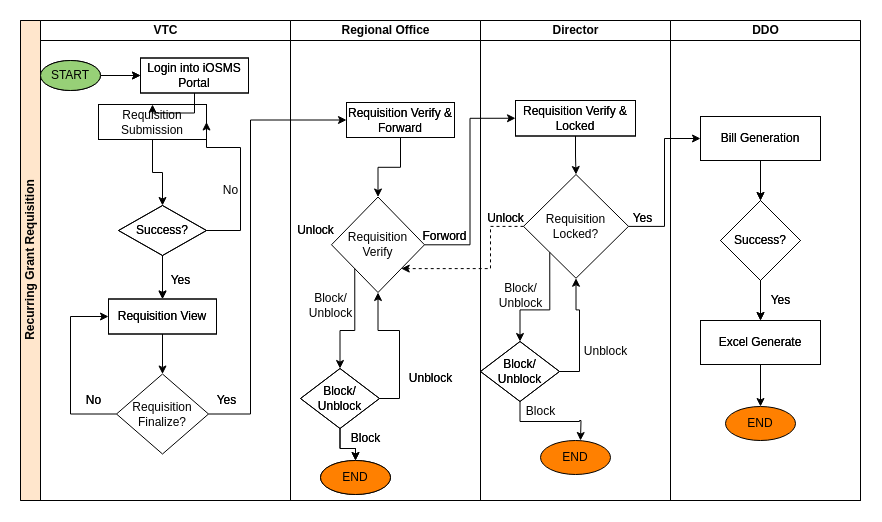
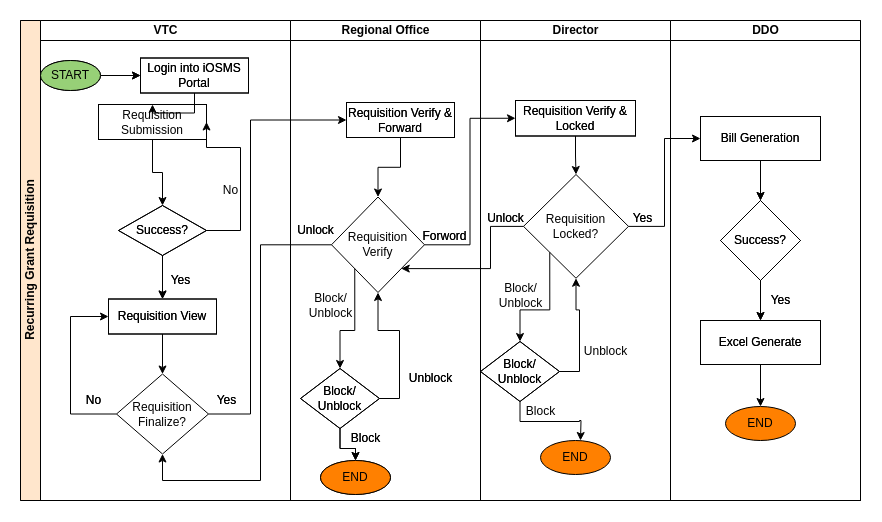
- <mxCell id="51" style="edgeStyle=orthogonalEdgeStyle;rounded=0;orthogonalLoop=1;jettySize=auto;html=1;entryX=1;entryY=1;entryDx=0;entryDy=0;dashed=1;" edge="1" parent="1" source="53" target="48"><mxGeometry relative="1" as="geometry"><Array as="points"><mxPoint x="490" y="226" /><mxPoint x="490" y="268" /></Array></mxGeometry></mxCell>
+ <mxCell id="51" style="edgeStyle=orthogonalEdgeStyle;rounded=0;orthogonalLoop=1;jettySize=auto;html=1;entryX=1;entryY=1;entryDx=0;entryDy=0;" edge="1" parent="1" source="53" target="48"><mxGeometry relative="1" as="geometry"><Array as="points"><mxPoint x="490" y="226" /><mxPoint x="490" y="268" /></Array></mxGeometry></mxCell>
+ <mxCell id="46" style="edgeStyle=orthogonalEdgeStyle;rounded=0;orthogonalLoop=1;jettySize=auto;html=1;entryX=0.5;entryY=1;entryDx=0;entryDy=0;" edge="1" parent="1" source="48" target="44"><mxGeometry relative="1" as="geometry"><Array as="points"><mxPoint x="260" y="244" /><mxPoint x="260" y="480" /><mxPoint x="162" y="480" /></Array></mxGeometry></mxCell>
